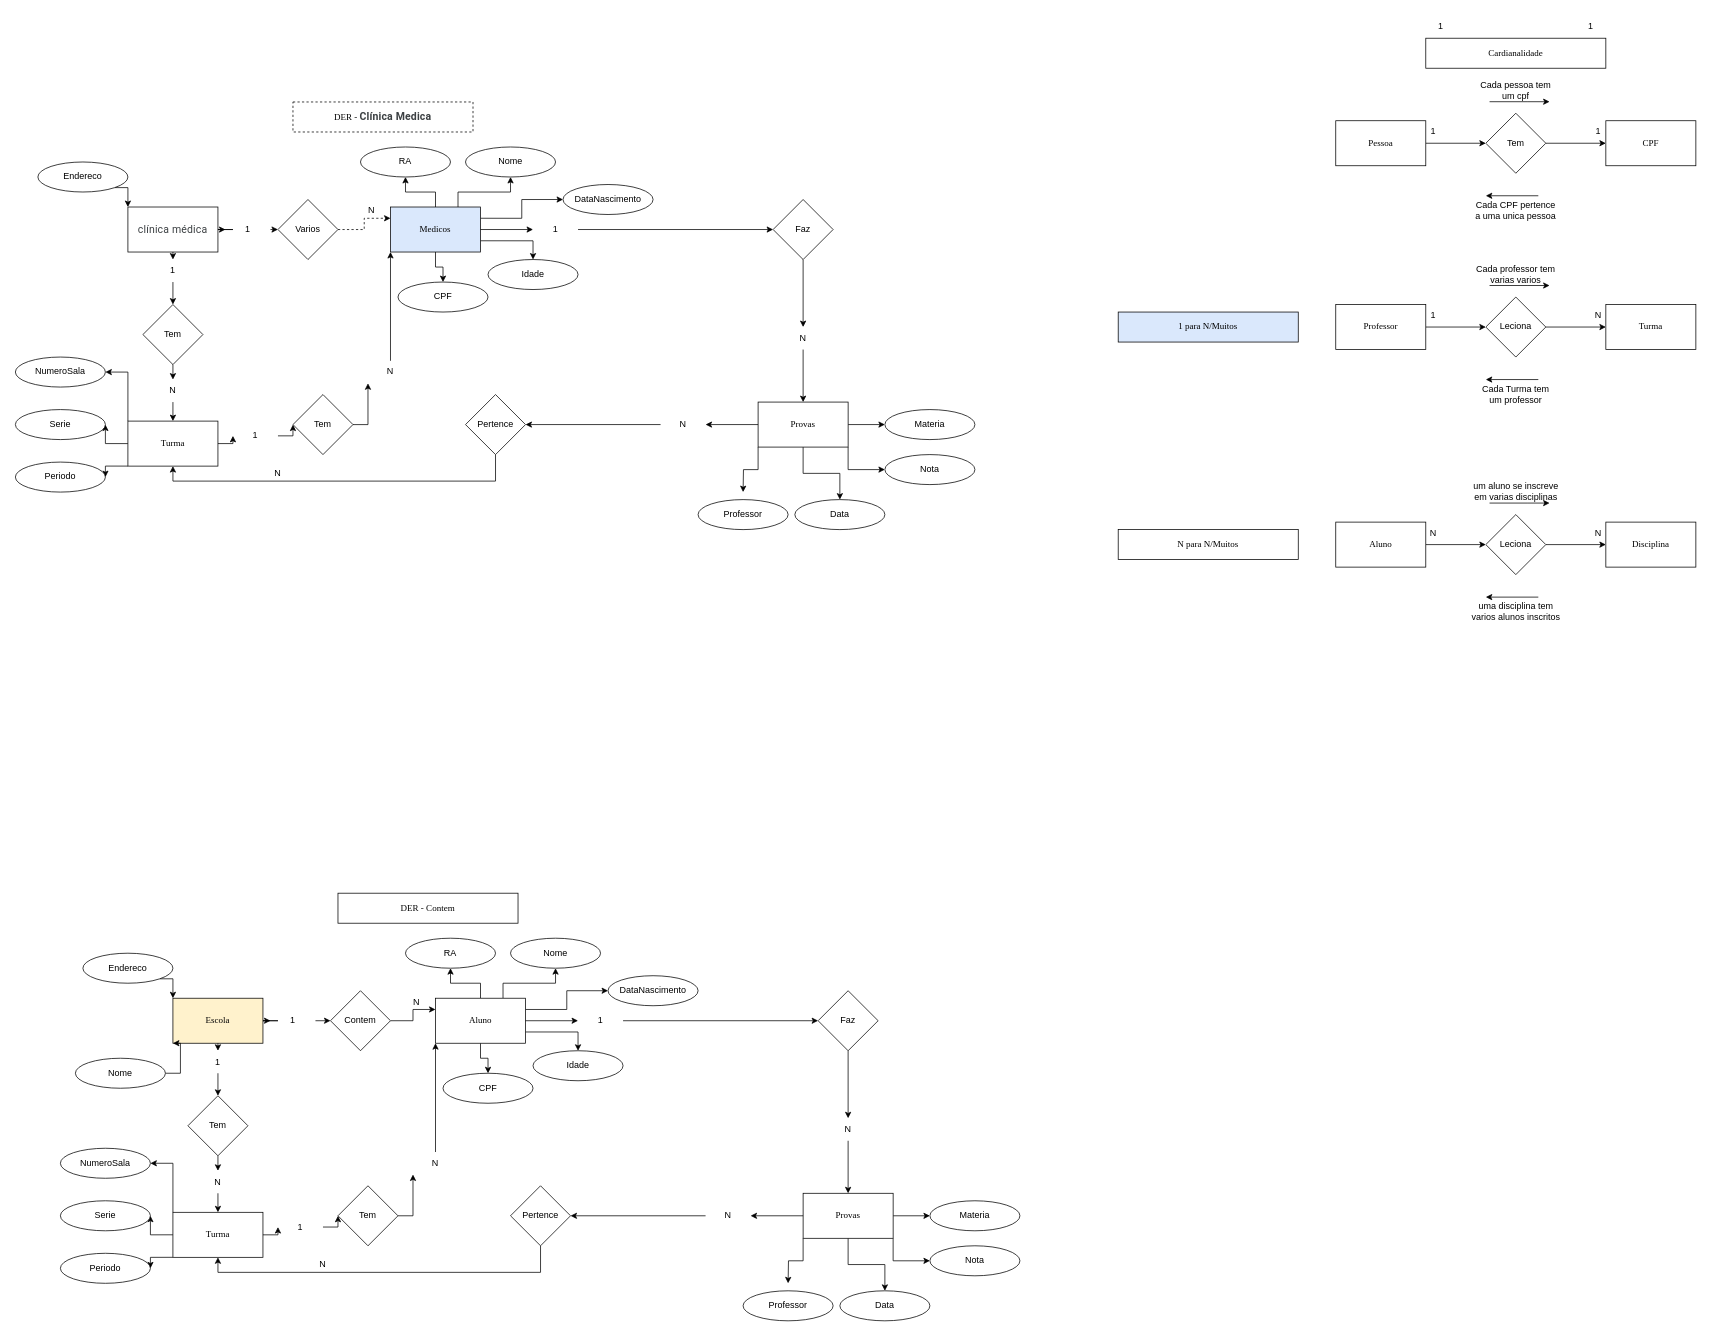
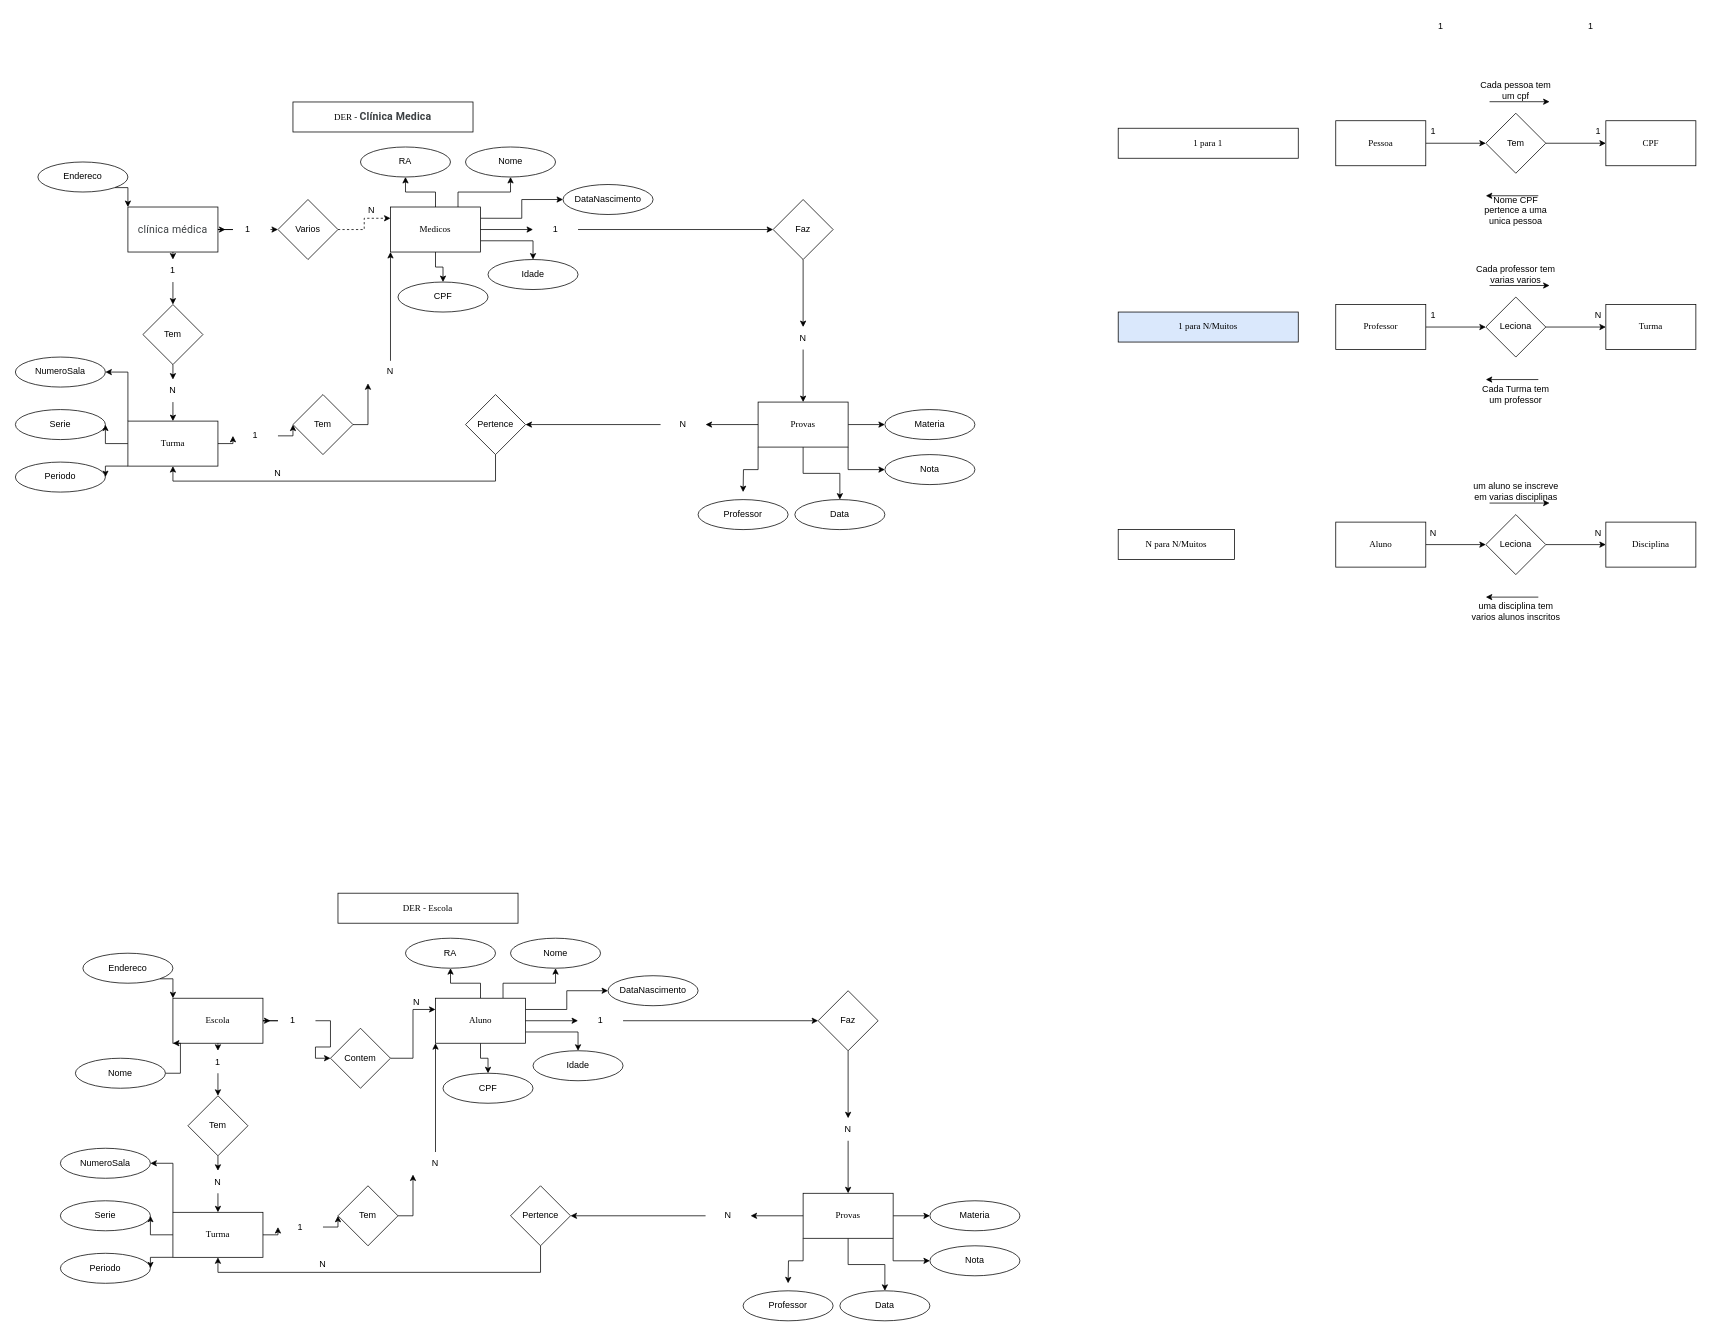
- <mxCell id="48" value="&lt;font face=&quot;Verdana&quot;&gt;Cardianalidade&lt;/font&gt;" style="rounded=0;whiteSpace=wrap;html=1;hachureGap=4;fontFamily=Architects Daughter;fontSource=https%3A%2F%2Ffonts.googleapis.com%2Fcss%3Ffamily%3DArchitects%2BDaughter;labelBackgroundColor=none;" vertex="1" parent="1"><mxGeometry x="1900" y="50.36" width="240" height="40" as="geometry" /></mxCell>
- <mxCell id="2" value="&lt;font face=&quot;Verdana&quot;&gt;DER -&amp;nbsp;&lt;/font&gt;&lt;b style=&quot;-webkit-tap-highlight-color: transparent; color: rgb(60, 64, 67); font-family: Roboto, Arial, sans-serif; font-size: 14px; letter-spacing: 0.2px; text-align: start; background-color: rgb(255, 255, 255);&quot;&gt;Clínica Medica&lt;/b&gt;" style="rounded=0;whiteSpace=wrap;html=1;hachureGap=4;fontFamily=Architects Daughter;fontSource=https%3A%2F%2Ffonts.googleapis.com%2Fcss%3Ffamily%3DArchitects%2BDaughter;labelBackgroundColor=none;dashed=1;" vertex="1" parent="1"><mxGeometry x="390" y="135.36" width="240" height="40" as="geometry" /></mxCell>
+ <mxCell id="2" value="&lt;font face=&quot;Verdana&quot;&gt;DER -&amp;nbsp;&lt;/font&gt;&lt;b style=&quot;-webkit-tap-highlight-color: transparent; color: rgb(60, 64, 67); font-family: Roboto, Arial, sans-serif; font-size: 14px; letter-spacing: 0.2px; text-align: start; background-color: rgb(255, 255, 255);&quot;&gt;Clínica Medica&lt;/b&gt;" style="rounded=0;whiteSpace=wrap;html=1;hachureGap=4;fontFamily=Architects Daughter;fontSource=https%3A%2F%2Ffonts.googleapis.com%2Fcss%3Ffamily%3DArchitects%2BDaughter;labelBackgroundColor=none;" vertex="1" parent="1"><mxGeometry x="390" y="135.36" width="240" height="40" as="geometry" /></mxCell>
+ <mxCell id="73" value="&lt;font face=&quot;Verdana&quot;&gt;1 para 1&lt;/font&gt;" style="rounded=0;whiteSpace=wrap;html=1;hachureGap=4;fontFamily=Architects Daughter;fontSource=https%3A%2F%2Ffonts.googleapis.com%2Fcss%3Ffamily%3DArchitects%2BDaughter;labelBackgroundColor=none;" vertex="1" parent="1"><mxGeometry x="1490" y="170.36" width="240" height="40" as="geometry" /></mxCell>
- <mxCell id="59" value="Cada CPF pertence a uma unica pessoa" style="text;html=1;align=center;verticalAlign=middle;whiteSpace=wrap;rounded=0;" vertex="1" parent="1"><mxGeometry x="1965" y="265.36" width="110" height="30" as="geometry" /></mxCell>
+ <mxCell id="59" value="Nome CPF pertence a uma unica pessoa" style="text;html=1;align=center;verticalAlign=middle;whiteSpace=wrap;rounded=0;" vertex="1" parent="1"><mxGeometry x="1965" y="265.36" width="110" height="30" as="geometry" /></mxCell>
- <mxCell id="12" value="&lt;font face=&quot;Verdana&quot;&gt;Medicos&lt;/font&gt;" style="rounded=0;whiteSpace=wrap;html=1;labelBackgroundColor=none;fillColor=#dae8fc;" vertex="1" parent="1"><mxGeometry x="520" y="275.36" width="120" height="60" as="geometry" /></mxCell>
+ <mxCell id="12" value="&lt;font face=&quot;Verdana&quot;&gt;Medicos&lt;/font&gt;" style="rounded=0;whiteSpace=wrap;html=1;labelBackgroundColor=none;" vertex="1" parent="1"><mxGeometry x="520" y="275.36" width="120" height="60" as="geometry" /></mxCell>
- <mxCell id="86" value="&lt;font face=&quot;Verdana&quot;&gt;N para N/Muitos&lt;/font&gt;" style="rounded=0;whiteSpace=wrap;html=1;hachureGap=4;fontFamily=Architects Daughter;fontSource=https%3A%2F%2Ffonts.googleapis.com%2Fcss%3Ffamily%3DArchitects%2BDaughter;labelBackgroundColor=none;" vertex="1" parent="1"><mxGeometry x="1490" y="705.36" width="240" height="40" as="geometry" /></mxCell>
+ <mxCell id="86" value="&lt;font face=&quot;Verdana&quot;&gt;N para N/Muitos&lt;/font&gt;" style="rounded=0;whiteSpace=wrap;html=1;hachureGap=4;fontFamily=Architects Daughter;fontSource=https%3A%2F%2Ffonts.googleapis.com%2Fcss%3Ffamily%3DArchitects%2BDaughter;labelBackgroundColor=none;" vertex="1" parent="1"><mxGeometry x="1490" y="705.36" width="155" height="40" as="geometry" /></mxCell>
- <mxCell id="105" value="&lt;font face=&quot;Verdana&quot;&gt;DER - Contem&lt;/font&gt;" style="rounded=0;whiteSpace=wrap;html=1;hachureGap=4;fontFamily=Architects Daughter;fontSource=https%3A%2F%2Ffonts.googleapis.com%2Fcss%3Ffamily%3DArchitects%2BDaughter;labelBackgroundColor=none;" vertex="1" parent="1"><mxGeometry x="450" y="1190" width="240" height="40" as="geometry" /></mxCell>
+ <mxCell id="105" value="&lt;font face=&quot;Verdana&quot;&gt;DER - Escola&lt;/font&gt;" style="rounded=0;whiteSpace=wrap;html=1;hachureGap=4;fontFamily=Architects Daughter;fontSource=https%3A%2F%2Ffonts.googleapis.com%2Fcss%3Ffamily%3DArchitects%2BDaughter;labelBackgroundColor=none;" vertex="1" parent="1"><mxGeometry x="450" y="1190" width="240" height="40" as="geometry" /></mxCell>
- <mxCell id="108" value="&lt;font face=&quot;Verdana&quot;&gt;Escola&lt;/font&gt;" style="rounded=0;whiteSpace=wrap;html=1;labelBackgroundColor=none;fillColor=#fff2cc;" vertex="1" parent="1"><mxGeometry x="230" y="1330" width="120" height="60" as="geometry" /></mxCell>
+ <mxCell id="108" value="&lt;font face=&quot;Verdana&quot;&gt;Escola&lt;/font&gt;" style="rounded=0;whiteSpace=wrap;html=1;labelBackgroundColor=none;" vertex="1" parent="1"><mxGeometry x="230" y="1330" width="120" height="60" as="geometry" /></mxCell>
- <mxCell id="128" value="Contem" style="rhombus;whiteSpace=wrap;html=1;labelBackgroundColor=none;" vertex="1" parent="1"><mxGeometry x="440" y="1320" width="80" height="80" as="geometry" /></mxCell>
+ <mxCell id="128" value="Contem" style="rhombus;whiteSpace=wrap;html=1;labelBackgroundColor=none;" vertex="1" parent="1"><mxGeometry x="440" y="1370" width="80" height="80" as="geometry" /></mxCell>
